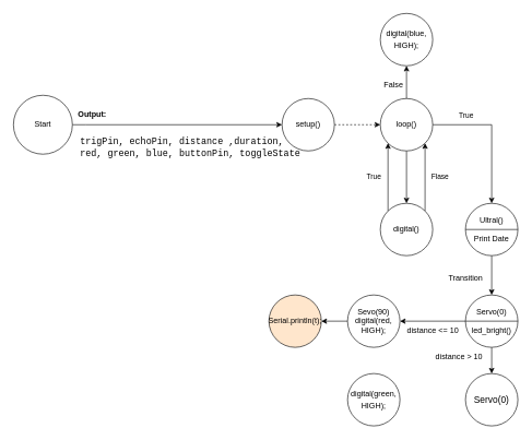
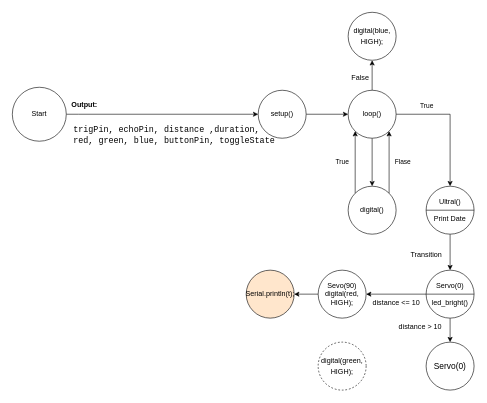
- <mxCell id="4" style="edgeStyle=orthogonalEdgeStyle;rounded=0;orthogonalLoop=1;jettySize=auto;html=1;exitX=1;exitY=0.5;exitDx=0;exitDy=0;entryX=0;entryY=0.5;entryDx=0;entryDy=0;fontColor=#000000;dashed=1;" edge="1" parent="1" source="5" target="12"><mxGeometry relative="1" as="geometry"><mxPoint x="580" y="190" as="targetPoint" /></mxGeometry></mxCell>
+ <mxCell id="4" style="edgeStyle=orthogonalEdgeStyle;rounded=0;orthogonalLoop=1;jettySize=auto;html=1;exitX=1;exitY=0.5;exitDx=0;exitDy=0;entryX=0;entryY=0.5;entryDx=0;entryDy=0;fontColor=#000000;" edge="1" parent="1" source="5" target="12"><mxGeometry relative="1" as="geometry"><mxPoint x="580" y="190" as="targetPoint" /></mxGeometry></mxCell>
- <mxCell id="31" value="&lt;div style=&quot;line-height: 19px;&quot;&gt;&lt;font style=&quot;font-size: 12px;&quot;&gt;digital(green, HIGH);&lt;/font&gt;&lt;/div&gt;" style="ellipse;whiteSpace=wrap;html=1;aspect=fixed;labelBackgroundColor=none;fontColor=#000000;" vertex="1" parent="1"><mxGeometry x="530" y="570" width="80" height="80" as="geometry" /></mxCell>
+ <mxCell id="31" value="&lt;div style=&quot;line-height: 19px;&quot;&gt;&lt;font style=&quot;font-size: 12px;&quot;&gt;digital(green, HIGH);&lt;/font&gt;&lt;/div&gt;" style="ellipse;whiteSpace=wrap;html=1;aspect=fixed;labelBackgroundColor=none;fontColor=#000000;dashed=1;" vertex="1" parent="1"><mxGeometry x="530" y="570" width="80" height="80" as="geometry" /></mxCell>
